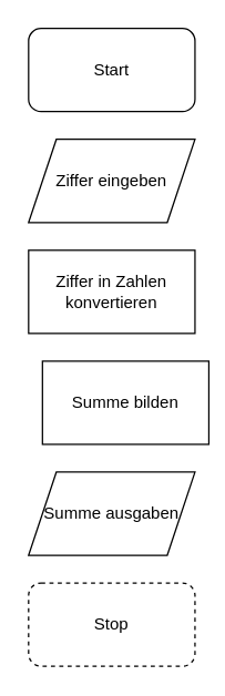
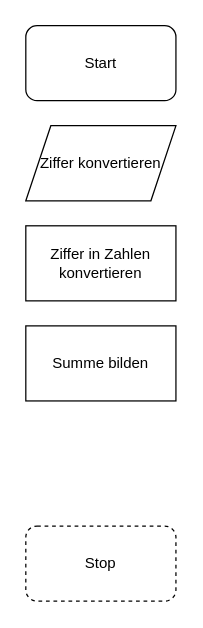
- <mxCell id="5" value="Ziffer eingeben" style="shape=parallelogram;perimeter=parallelogramPerimeter;whiteSpace=wrap;html=1;fixedSize=1;" vertex="1" parent="1"><mxGeometry x="20" y="100" width="120" height="60" as="geometry" /></mxCell>
+ <mxCell id="5" value="Ziffer konvertieren" style="shape=parallelogram;perimeter=parallelogramPerimeter;whiteSpace=wrap;html=1;fixedSize=1;" vertex="1" parent="1"><mxGeometry x="20" y="100" width="120" height="60" as="geometry" /></mxCell>
- <mxCell id="4" value="Summe bilden" style="rounded=0;whiteSpace=wrap;html=1;" vertex="1" parent="1"><mxGeometry x="30" y="260" width="120" height="60" as="geometry" /></mxCell>
+ <mxCell id="4" value="Summe bilden" style="rounded=0;whiteSpace=wrap;html=1;" vertex="1" parent="1"><mxGeometry x="20" y="260" width="120" height="60" as="geometry" /></mxCell>
- <mxCell id="6" value="Summe ausgaben" style="shape=parallelogram;perimeter=parallelogramPerimeter;whiteSpace=wrap;html=1;fixedSize=1;" vertex="1" parent="1"><mxGeometry x="20" y="340" width="120" height="60" as="geometry" /></mxCell>
